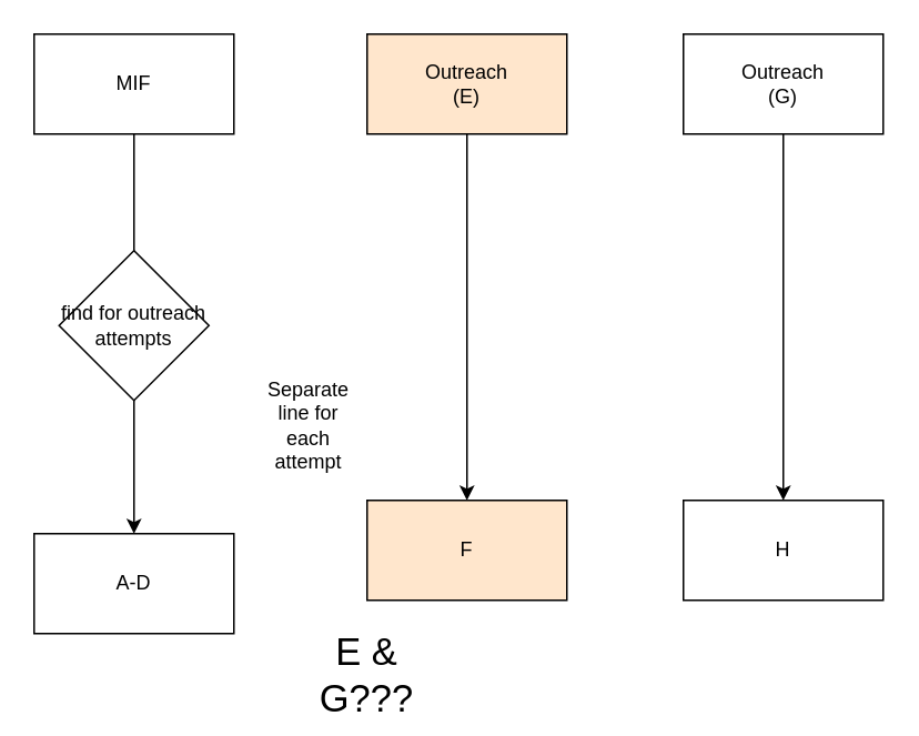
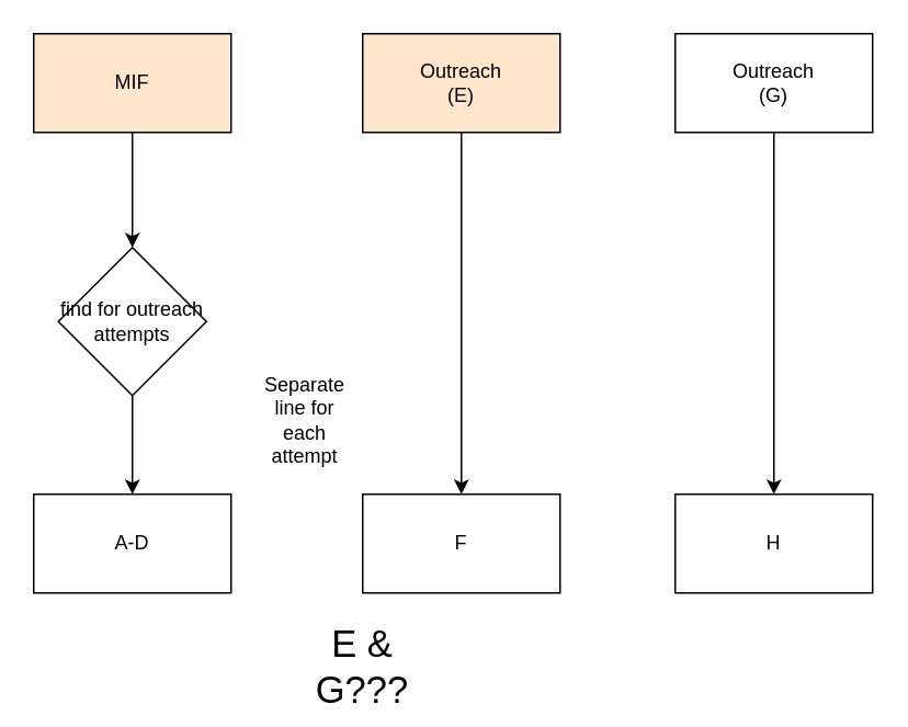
- <mxCell id="3" value="MIF" style="rounded=0;whiteSpace=wrap;html=1;" vertex="1" parent="1"><mxGeometry x="20" y="20" width="120" height="60" as="geometry" /></mxCell>
+ <mxCell id="3" value="MIF" style="rounded=0;whiteSpace=wrap;html=1;fillColor=#ffe6cc;" vertex="1" parent="1"><mxGeometry x="20" y="20" width="120" height="60" as="geometry" /></mxCell>
- <mxCell id="2" style="edgeStyle=orthogonalEdgeStyle;rounded=0;orthogonalLoop=1;jettySize=auto;html=1;exitX=0.5;exitY=1;exitDx=0;exitDy=0;entryX=0.5;entryY=0;entryDx=0;entryDy=0;endArrow=none;" edge="1" parent="1" source="3" target="5"><mxGeometry relative="1" as="geometry" /></mxCell>
+ <mxCell id="2" style="edgeStyle=orthogonalEdgeStyle;rounded=0;orthogonalLoop=1;jettySize=auto;html=1;exitX=0.5;exitY=1;exitDx=0;exitDy=0;entryX=0.5;entryY=0;entryDx=0;entryDy=0;" edge="1" parent="1" source="3" target="5"><mxGeometry relative="1" as="geometry" /></mxCell>
- <mxCell id="12" value="F" style="rounded=0;whiteSpace=wrap;html=1;fillColor=#ffe6cc;" vertex="1" parent="1"><mxGeometry x="220" y="300" width="120" height="60" as="geometry" /></mxCell>
+ <mxCell id="12" value="F" style="rounded=0;whiteSpace=wrap;html=1;" vertex="1" parent="1"><mxGeometry x="220" y="300" width="120" height="60" as="geometry" /></mxCell>
- <mxCell id="6" value="A-D" style="rounded=0;whiteSpace=wrap;html=1;" vertex="1" parent="1"><mxGeometry x="20" y="320" width="120" height="60" as="geometry" /></mxCell>
+ <mxCell id="6" value="A-D" style="rounded=0;whiteSpace=wrap;html=1;" vertex="1" parent="1"><mxGeometry x="20" y="300" width="120" height="60" as="geometry" /></mxCell>
